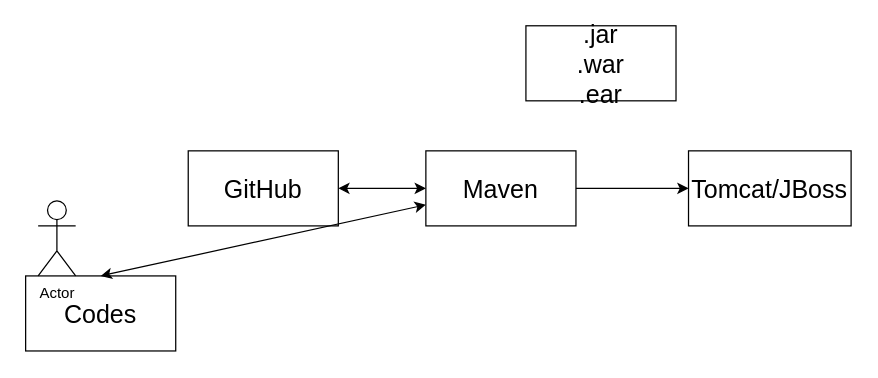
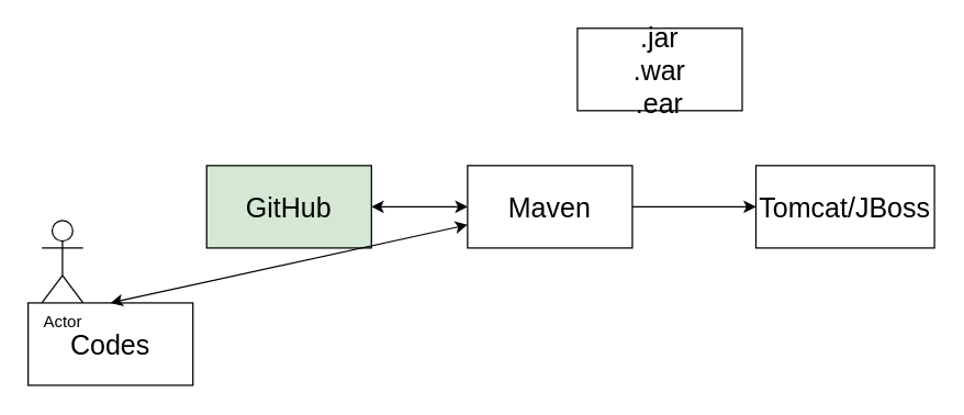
- <mxCell id="3" value="&lt;font style=&quot;font-size: 20px;&quot;&gt;GitHub&lt;/font&gt;" style="rounded=0;whiteSpace=wrap;html=1;" vertex="1" parent="1"><mxGeometry x="150" y="120" width="120" height="60" as="geometry" /></mxCell>
+ <mxCell id="3" value="&lt;font style=&quot;font-size: 20px;&quot;&gt;GitHub&lt;/font&gt;" style="rounded=0;whiteSpace=wrap;html=1;fillColor=#d5e8d4;" vertex="1" parent="1"><mxGeometry x="150" y="120" width="120" height="60" as="geometry" /></mxCell>
